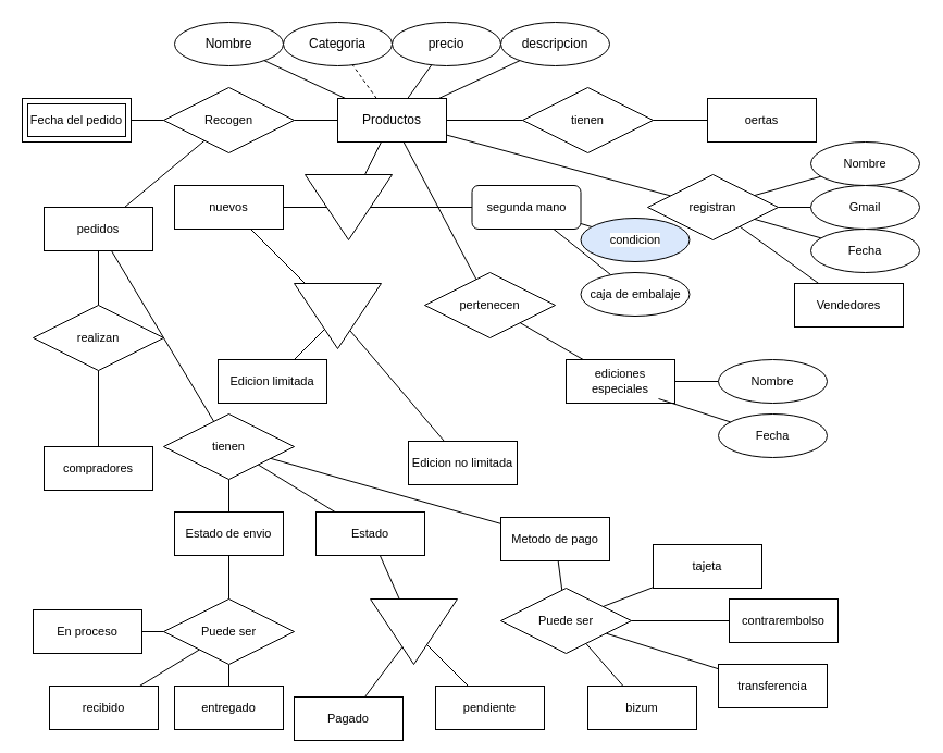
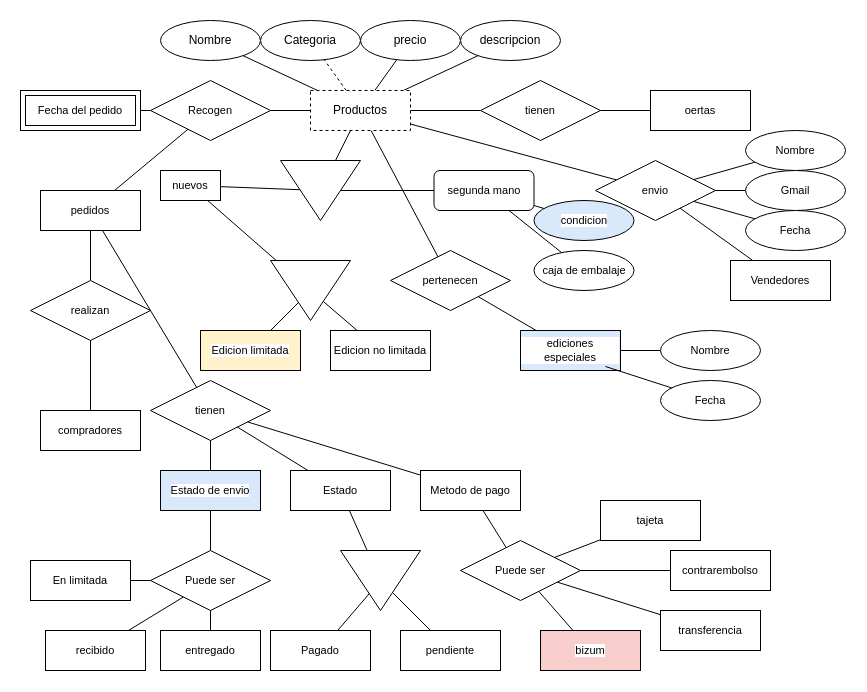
- <mxCell id="32" value="Fecha del pedido" style="shape=ext;margin=3;double=1;whiteSpace=wrap;html=1;align=center;fontFamily=Helvetica;fontSize=11;fontColor=default;labelBackgroundColor=default;" vertex="1" parent="1"><mxGeometry y="90" width="100" height="40" as="geometry" x="20" /></mxCell>
+ <mxCell id="32" value="Fecha del pedido" style="shape=ext;margin=3;double=1;whiteSpace=wrap;html=1;align=center;fontFamily=Helvetica;fontSize=11;fontColor=default;labelBackgroundColor=default;" vertex="1" parent="1"><mxGeometry x="20" y="90" width="120" height="40" as="geometry" /></mxCell>
- <mxCell id="7" value="Productos" style="whiteSpace=wrap;html=1;align=center;" vertex="1" parent="1"><mxGeometry x="310" y="90" width="100" height="40" as="geometry" /></mxCell>
+ <mxCell id="7" value="Productos" style="whiteSpace=wrap;html=1;align=center;dashed=1;" vertex="1" parent="1"><mxGeometry x="310" y="90" width="100" height="40" as="geometry" /></mxCell>
- <mxCell id="69" value="nuevos" style="whiteSpace=wrap;html=1;align=center;fontFamily=Helvetica;fontSize=11;fontColor=default;labelBackgroundColor=default;" vertex="1" parent="1"><mxGeometry x="160" y="170" width="100" height="40" as="geometry" /></mxCell>
+ <mxCell id="69" value="nuevos" style="whiteSpace=wrap;html=1;align=center;fontFamily=Helvetica;fontSize=11;fontColor=default;labelBackgroundColor=default;" vertex="1" parent="1"><mxGeometry x="160" y="170" width="60" height="30" as="geometry" /></mxCell>
- <mxCell id="13" value="registran" style="shape=rhombus;perimeter=rhombusPerimeter;whiteSpace=wrap;html=1;align=center;fontFamily=Helvetica;fontSize=11;fontColor=default;labelBackgroundColor=default;" vertex="1" parent="1"><mxGeometry x="595" y="160" width="120" height="60" as="geometry" /></mxCell>
+ <mxCell id="13" value="envio" style="shape=rhombus;perimeter=rhombusPerimeter;whiteSpace=wrap;html=1;align=center;fontFamily=Helvetica;fontSize=11;fontColor=default;labelBackgroundColor=default;" vertex="1" parent="1"><mxGeometry x="595" y="160" width="120" height="60" as="geometry" /></mxCell>
- <mxCell id="76" value="Edicion limitada" style="whiteSpace=wrap;html=1;align=center;fontFamily=Helvetica;fontSize=11;fontColor=default;labelBackgroundColor=default;" vertex="1" parent="1"><mxGeometry x="200" y="330" width="100" height="40" as="geometry" /></mxCell>
+ <mxCell id="76" value="Edicion limitada" style="whiteSpace=wrap;html=1;align=center;fontFamily=Helvetica;fontSize=11;fontColor=default;labelBackgroundColor=default;fillColor=#fff2cc;" vertex="1" parent="1"><mxGeometry x="200" y="330" width="100" height="40" as="geometry" /></mxCell>
- <mxCell id="87" value="ediciones especiales" style="whiteSpace=wrap;html=1;align=center;fontFamily=Helvetica;fontSize=11;fontColor=default;labelBackgroundColor=default;" vertex="1" parent="1"><mxGeometry x="520" y="330" width="100" height="40" as="geometry" /></mxCell>
+ <mxCell id="87" value="ediciones especiales" style="whiteSpace=wrap;html=1;align=center;fontFamily=Helvetica;fontSize=11;fontColor=default;labelBackgroundColor=default;fillColor=#dae8fc;" vertex="1" parent="1"><mxGeometry x="520" y="330" width="100" height="40" as="geometry" /></mxCell>
- <mxCell id="77" value="Edicion no limitada" style="whiteSpace=wrap;html=1;align=center;fontFamily=Helvetica;fontSize=11;fontColor=default;labelBackgroundColor=default;" vertex="1" parent="1"><mxGeometry x="375" y="405" width="100" height="40" as="geometry" /></mxCell>
+ <mxCell id="77" value="Edicion no limitada" style="whiteSpace=wrap;html=1;align=center;fontFamily=Helvetica;fontSize=11;fontColor=default;labelBackgroundColor=default;" vertex="1" parent="1"><mxGeometry x="330" y="330" width="100" height="40" as="geometry" /></mxCell>
- <mxCell id="35" value="Estado de envio" style="whiteSpace=wrap;html=1;align=center;fontFamily=Helvetica;fontSize=11;fontColor=default;labelBackgroundColor=default;" vertex="1" parent="1"><mxGeometry x="160" y="470" width="100" height="40" as="geometry" /></mxCell>
+ <mxCell id="35" value="Estado de envio" style="whiteSpace=wrap;html=1;align=center;fontFamily=Helvetica;fontSize=11;fontColor=default;labelBackgroundColor=default;fillColor=#dae8fc;" vertex="1" parent="1"><mxGeometry x="160" y="470" width="100" height="40" as="geometry" /></mxCell>
- <mxCell id="39" value="Metodo de pago" style="whiteSpace=wrap;html=1;align=center;fontFamily=Helvetica;fontSize=11;fontColor=default;labelBackgroundColor=default;" vertex="1" parent="1"><mxGeometry x="460" y="475" width="100" height="40" as="geometry" /></mxCell>
+ <mxCell id="39" value="Metodo de pago" style="whiteSpace=wrap;html=1;align=center;fontFamily=Helvetica;fontSize=11;fontColor=default;labelBackgroundColor=default;" vertex="1" parent="1"><mxGeometry x="420" y="470" width="100" height="40" as="geometry" /></mxCell>
- <mxCell id="45" value="En proceso" style="whiteSpace=wrap;html=1;align=center;fontFamily=Helvetica;fontSize=11;fontColor=default;labelBackgroundColor=default;" vertex="1" parent="1"><mxGeometry x="30" y="560" width="100" height="40" as="geometry" /></mxCell>
+ <mxCell id="45" value="En limitada" style="whiteSpace=wrap;html=1;align=center;fontFamily=Helvetica;fontSize=11;fontColor=default;labelBackgroundColor=default;" vertex="1" parent="1"><mxGeometry x="30" y="560" width="100" height="40" as="geometry" /></mxCell>
- <mxCell id="61" value="bizum" style="whiteSpace=wrap;html=1;align=center;fontFamily=Helvetica;fontSize=11;fontColor=default;labelBackgroundColor=default;" vertex="1" parent="1"><mxGeometry x="540" y="630" width="100" height="40" as="geometry" /></mxCell>
+ <mxCell id="61" value="bizum" style="whiteSpace=wrap;html=1;align=center;fontFamily=Helvetica;fontSize=11;fontColor=default;labelBackgroundColor=default;fillColor=#f8cecc;" vertex="1" parent="1"><mxGeometry x="540" y="630" width="100" height="40" as="geometry" /></mxCell>
- <mxCell id="53" value="Pagado" style="whiteSpace=wrap;html=1;align=center;fontFamily=Helvetica;fontSize=11;fontColor=default;labelBackgroundColor=default;" vertex="1" parent="1"><mxGeometry x="270" y="640" width="100" height="40" as="geometry" /></mxCell>
+ <mxCell id="53" value="Pagado" style="whiteSpace=wrap;html=1;align=center;fontFamily=Helvetica;fontSize=11;fontColor=default;labelBackgroundColor=default;" vertex="1" parent="1"><mxGeometry x="270" y="630" width="100" height="40" as="geometry" /></mxCell>
